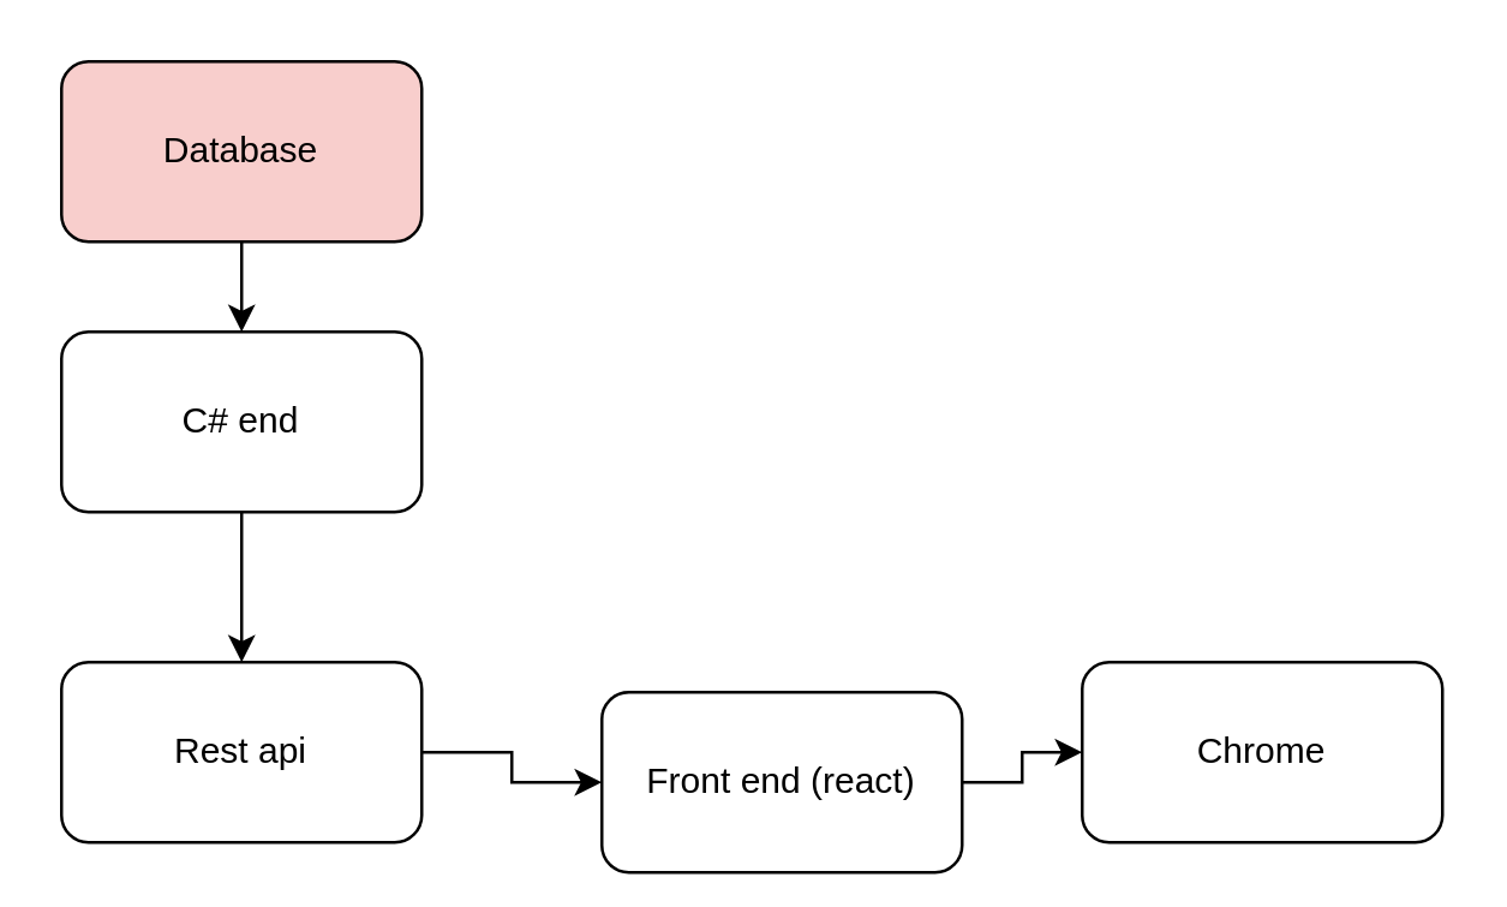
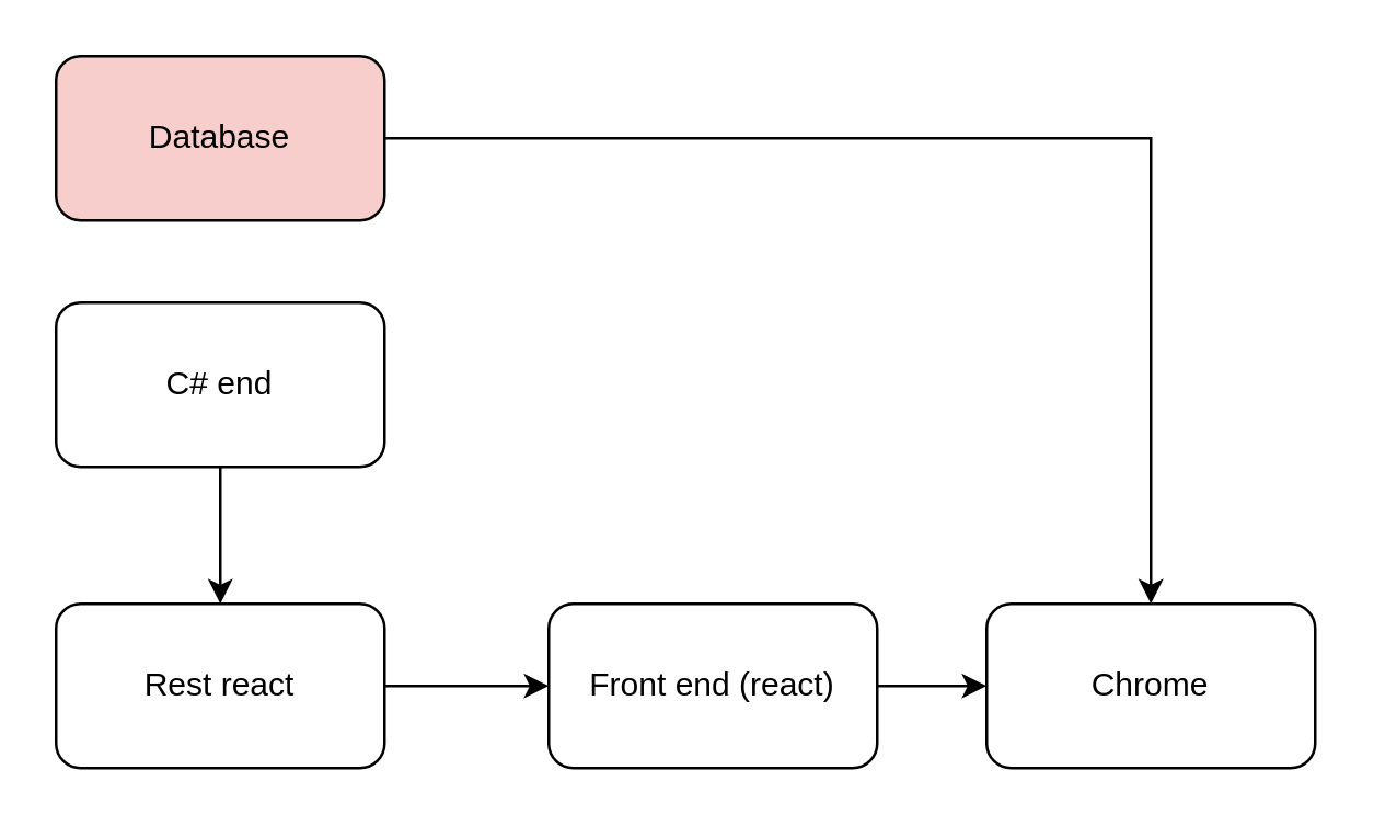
- <mxCell id="4" value="" style="edgeStyle=orthogonalEdgeStyle;rounded=0;orthogonalLoop=1;jettySize=auto;html=1;" edge="1" parent="1" source="5" target="3"><mxGeometry relative="1" as="geometry" /></mxCell>
+ <mxCell id="4" value="" style="edgeStyle=orthogonalEdgeStyle;rounded=0;orthogonalLoop=1;jettySize=auto;html=1;" edge="1" parent="1" source="5" target="10"><mxGeometry relative="1" as="geometry" /></mxCell>
- <mxCell id="7" value="Rest api" style="rounded=1;whiteSpace=wrap;html=1;" vertex="1" parent="1"><mxGeometry x="20" y="220" width="120" height="60" as="geometry" /></mxCell>
+ <mxCell id="7" value="Rest react" style="rounded=1;whiteSpace=wrap;html=1;" vertex="1" parent="1"><mxGeometry x="20" y="220" width="120" height="60" as="geometry" /></mxCell>
- <mxCell id="9" value="Front end (react)" style="rounded=1;whiteSpace=wrap;html=1;" vertex="1" parent="1"><mxGeometry x="200" y="230" width="120" height="60" as="geometry" /></mxCell>
+ <mxCell id="9" value="Front end (react)" style="rounded=1;whiteSpace=wrap;html=1;" vertex="1" parent="1"><mxGeometry x="200" y="220" width="120" height="60" as="geometry" /></mxCell>
